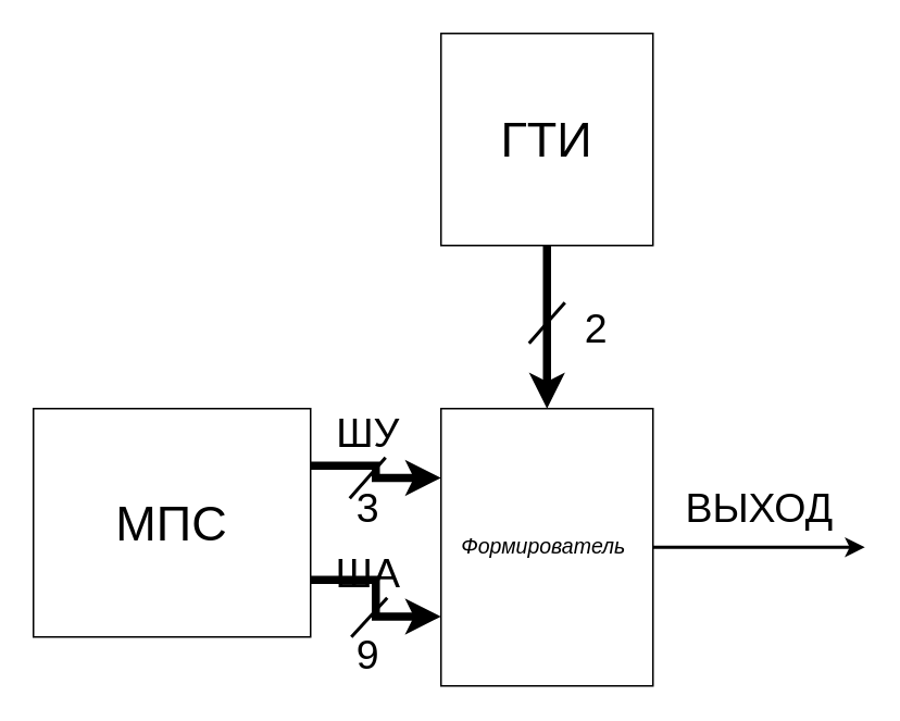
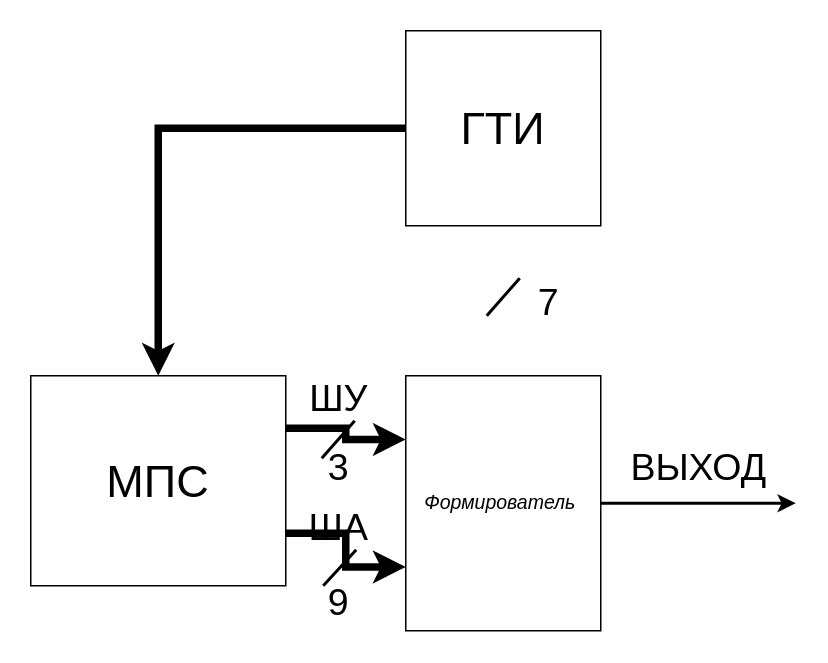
- <mxCell id="5" style="edgeStyle=orthogonalEdgeStyle;rounded=0;orthogonalLoop=1;jettySize=auto;html=1;entryX=0.5;entryY=0;entryDx=0;entryDy=0;strokeWidth=5;" edge="1" parent="1" source="6" target="8"><mxGeometry relative="1" as="geometry" /></mxCell>
+ <mxCell id="5" style="edgeStyle=orthogonalEdgeStyle;rounded=0;orthogonalLoop=1;jettySize=auto;html=1;strokeWidth=5;" edge="1" parent="1" source="6" target="4"><mxGeometry relative="1" as="geometry" /></mxCell>
- <mxCell id="13" value="&lt;font style=&quot;font-size: 25px&quot;&gt;2&lt;/font&gt;" style="text;html=1;align=center;verticalAlign=middle;resizable=0;points=[];autosize=1;" vertex="1" parent="1"><mxGeometry x="350" y="190" width="30" height="20" as="geometry" /></mxCell>
+ <mxCell id="13" value="&lt;font style=&quot;font-size: 25px&quot;&gt;7&lt;/font&gt;" style="text;html=1;align=center;verticalAlign=middle;resizable=0;points=[];autosize=1;" vertex="1" parent="1"><mxGeometry x="350" y="190" width="30" height="20" as="geometry" /></mxCell>
